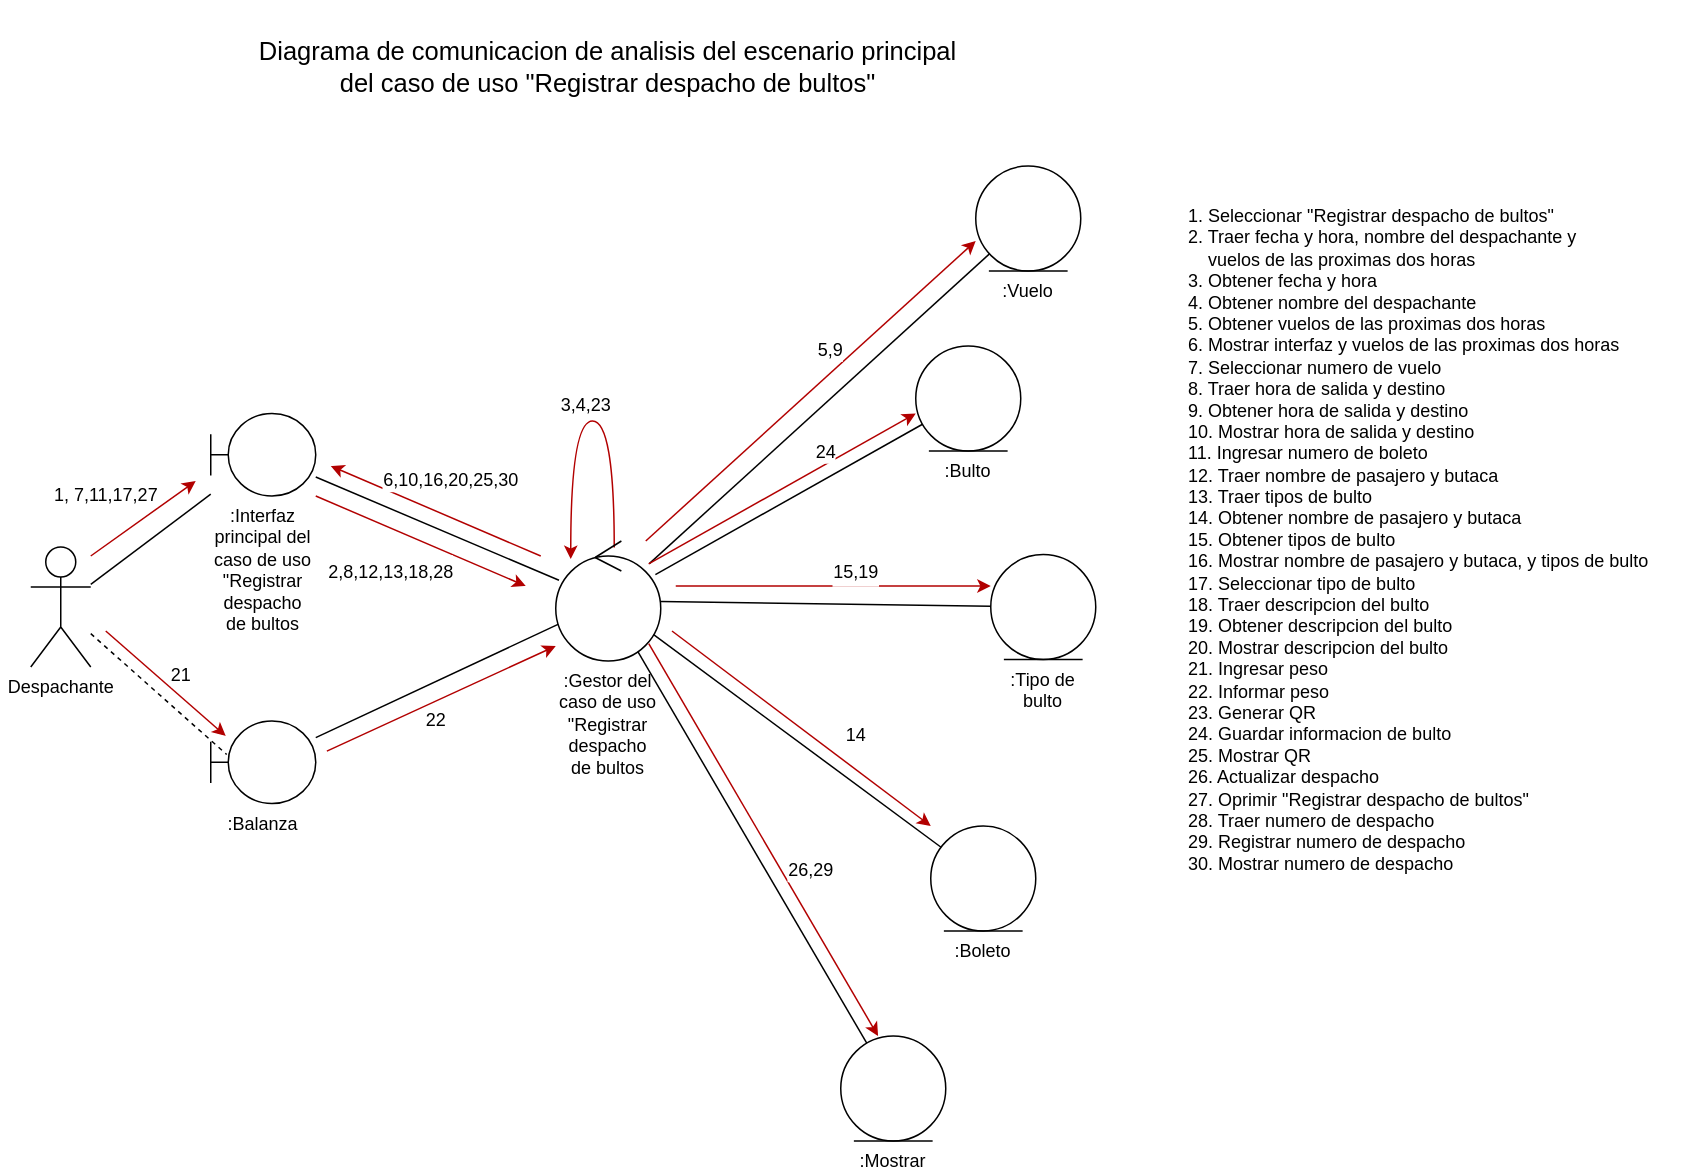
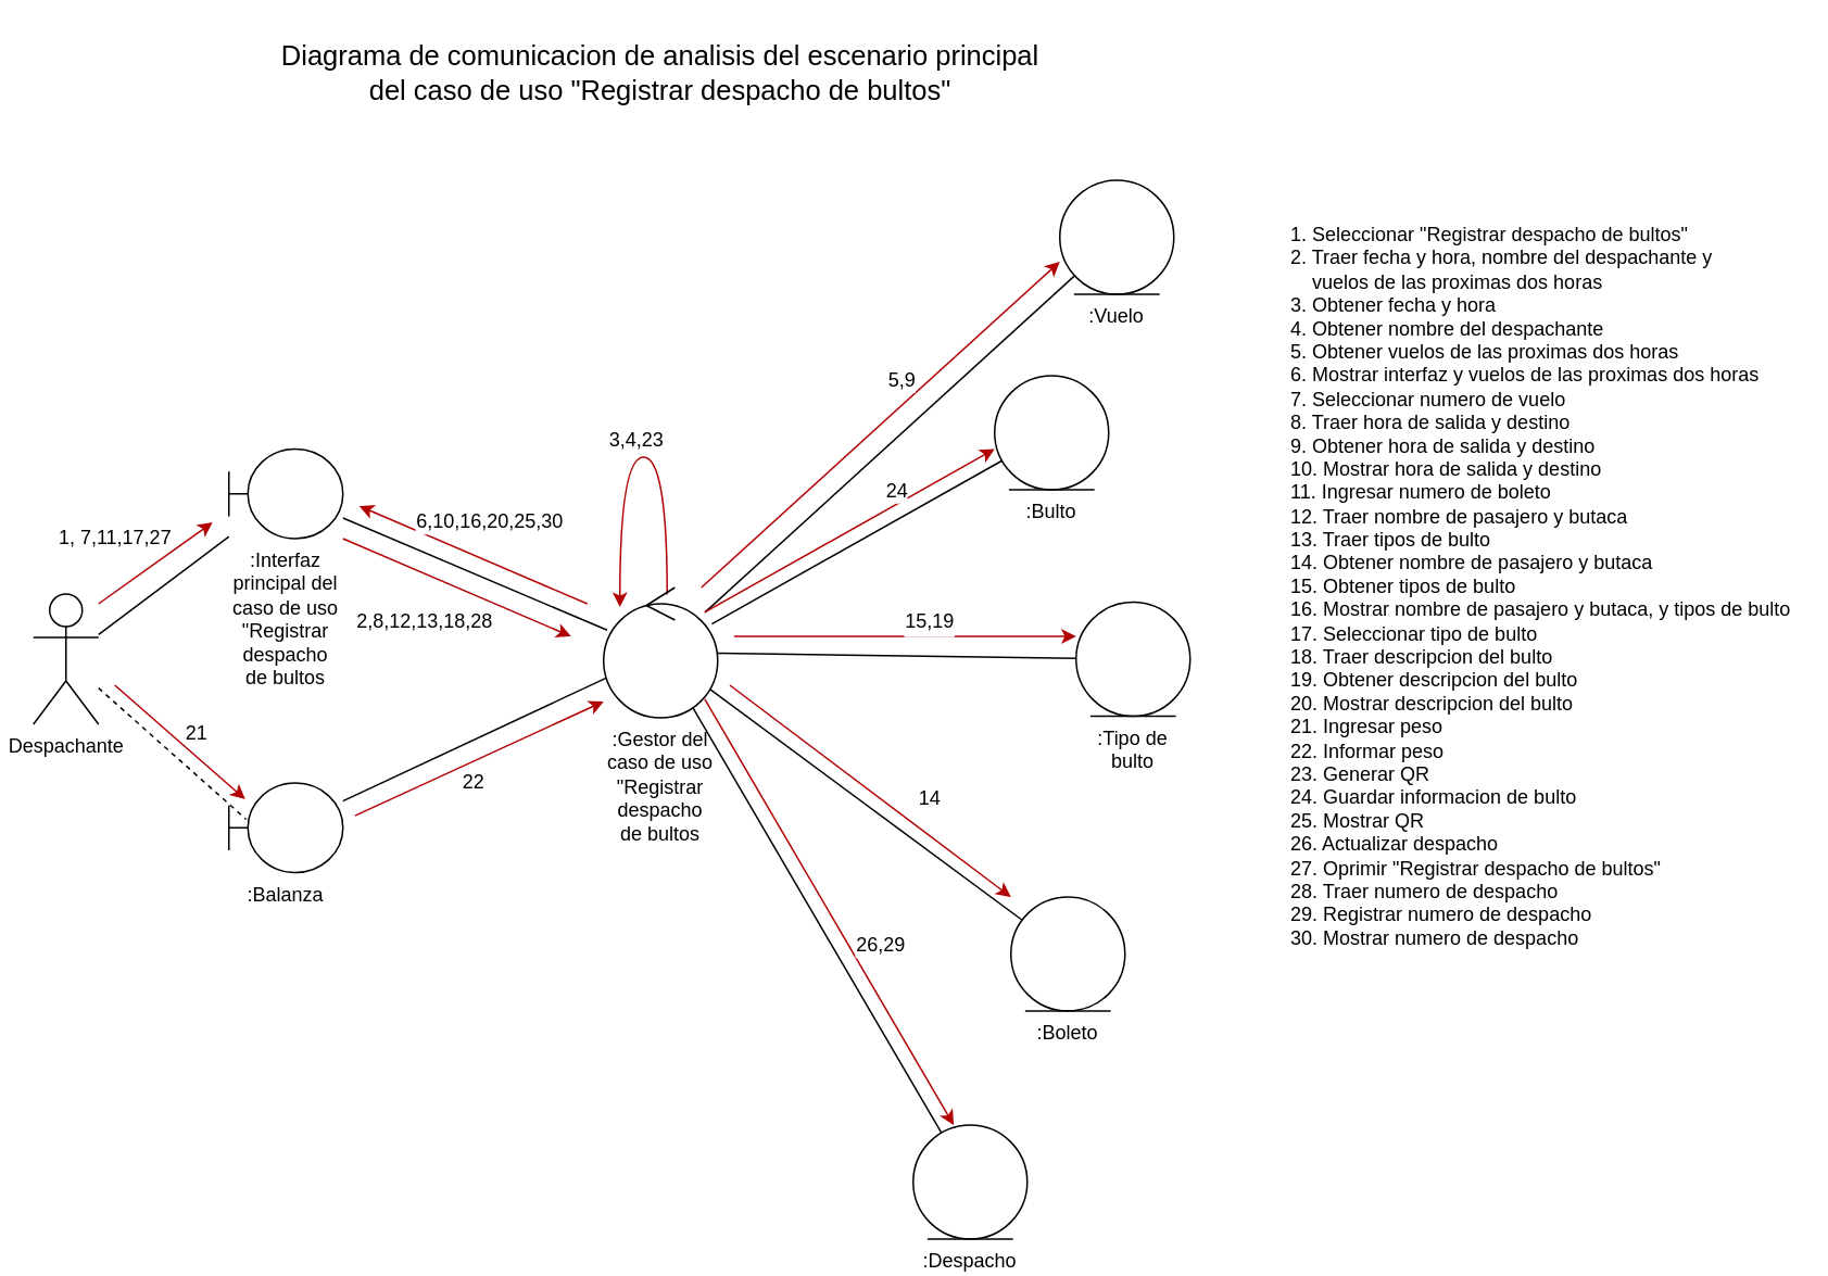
- <mxCell id="19" value=":Mostrar" style="ellipse;shape=umlEntity;whiteSpace=wrap;html=1;labelPosition=center;verticalLabelPosition=bottom;align=center;verticalAlign=top;" vertex="1" parent="1"><mxGeometry x="560" y="690" width="70" height="70" as="geometry" /></mxCell>
+ <mxCell id="19" value=":Despacho" style="ellipse;shape=umlEntity;whiteSpace=wrap;html=1;labelPosition=center;verticalLabelPosition=bottom;align=center;verticalAlign=top;" vertex="1" parent="1"><mxGeometry x="560" y="690" width="70" height="70" as="geometry" /></mxCell>
